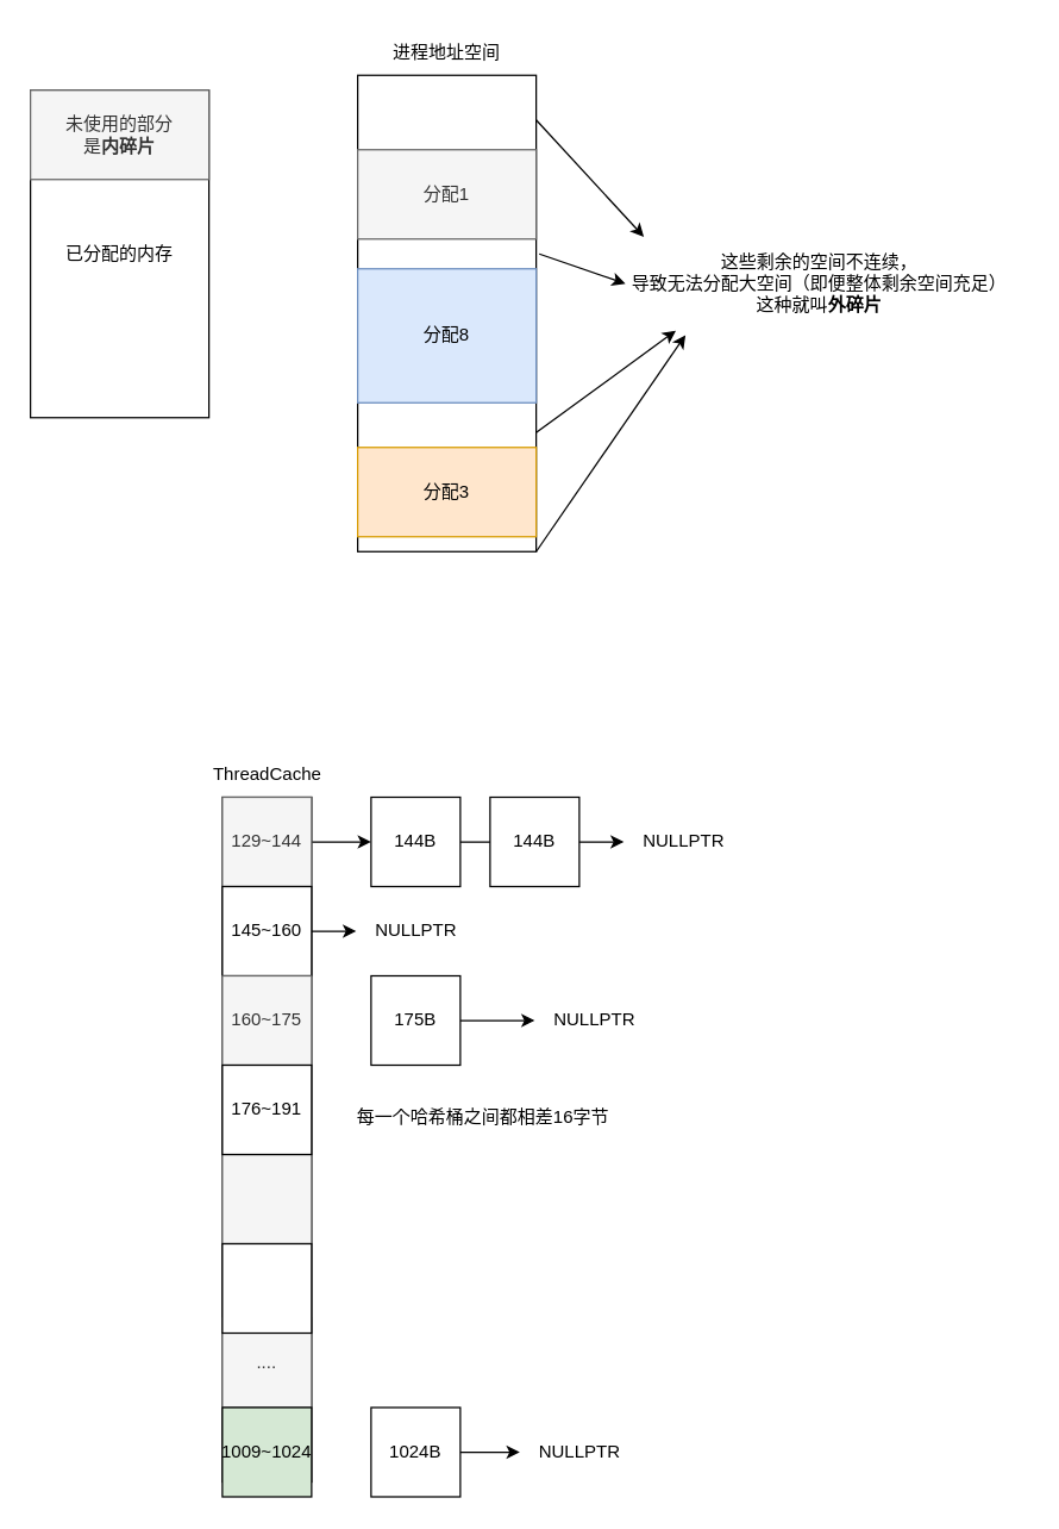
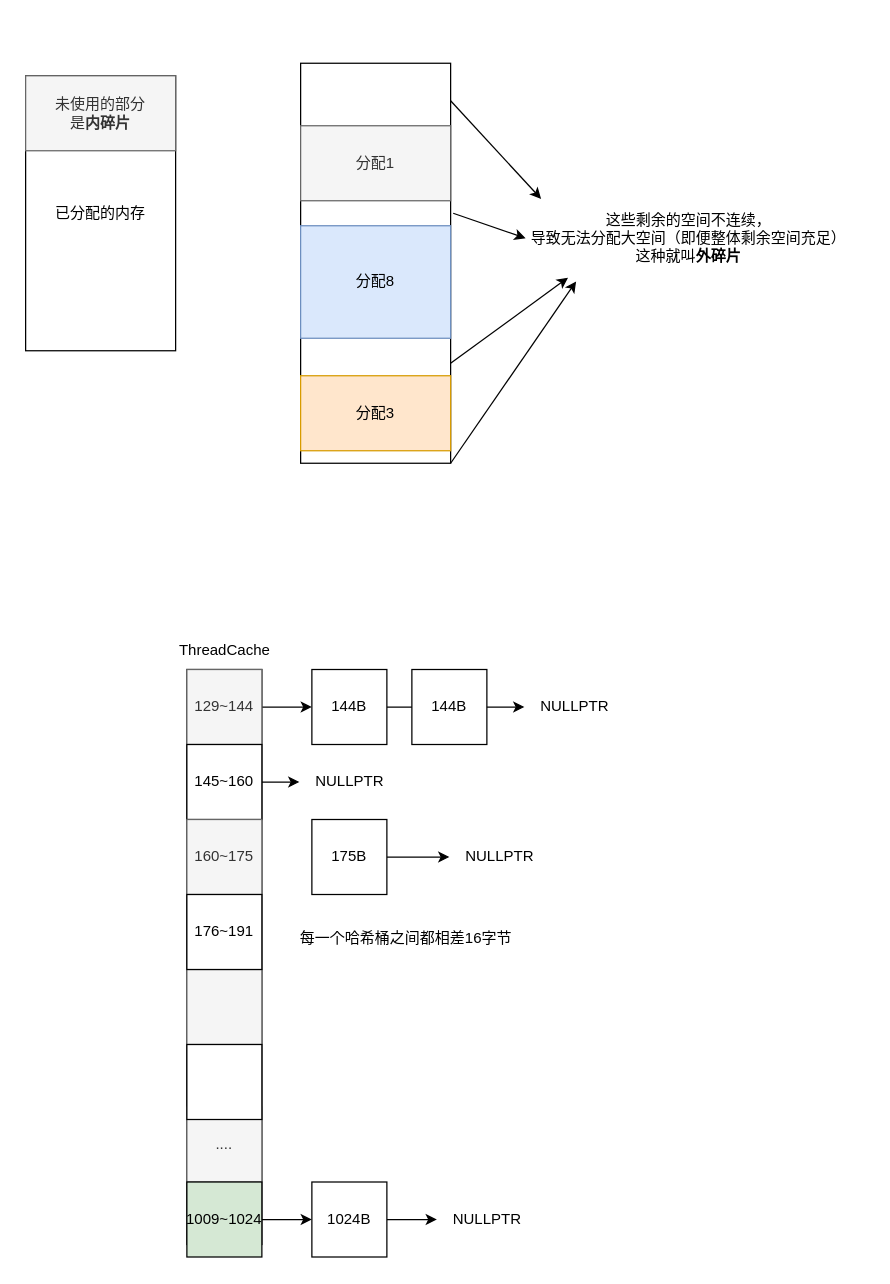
- <mxCell id="5" value="进程地址空间" style="text;html=1;align=center;verticalAlign=middle;whiteSpace=wrap;rounded=0;" parent="1" vertex="1"><mxGeometry x="250" y="20" width="100" height="30" as="geometry" /></mxCell>
+ <mxCell id="34" value="" style="edgeStyle=orthogonalEdgeStyle;rounded=0;orthogonalLoop=1;jettySize=auto;html=1;" edge="1" parent="1" source="35" target="38"><mxGeometry relative="1" as="geometry" /></mxCell>
